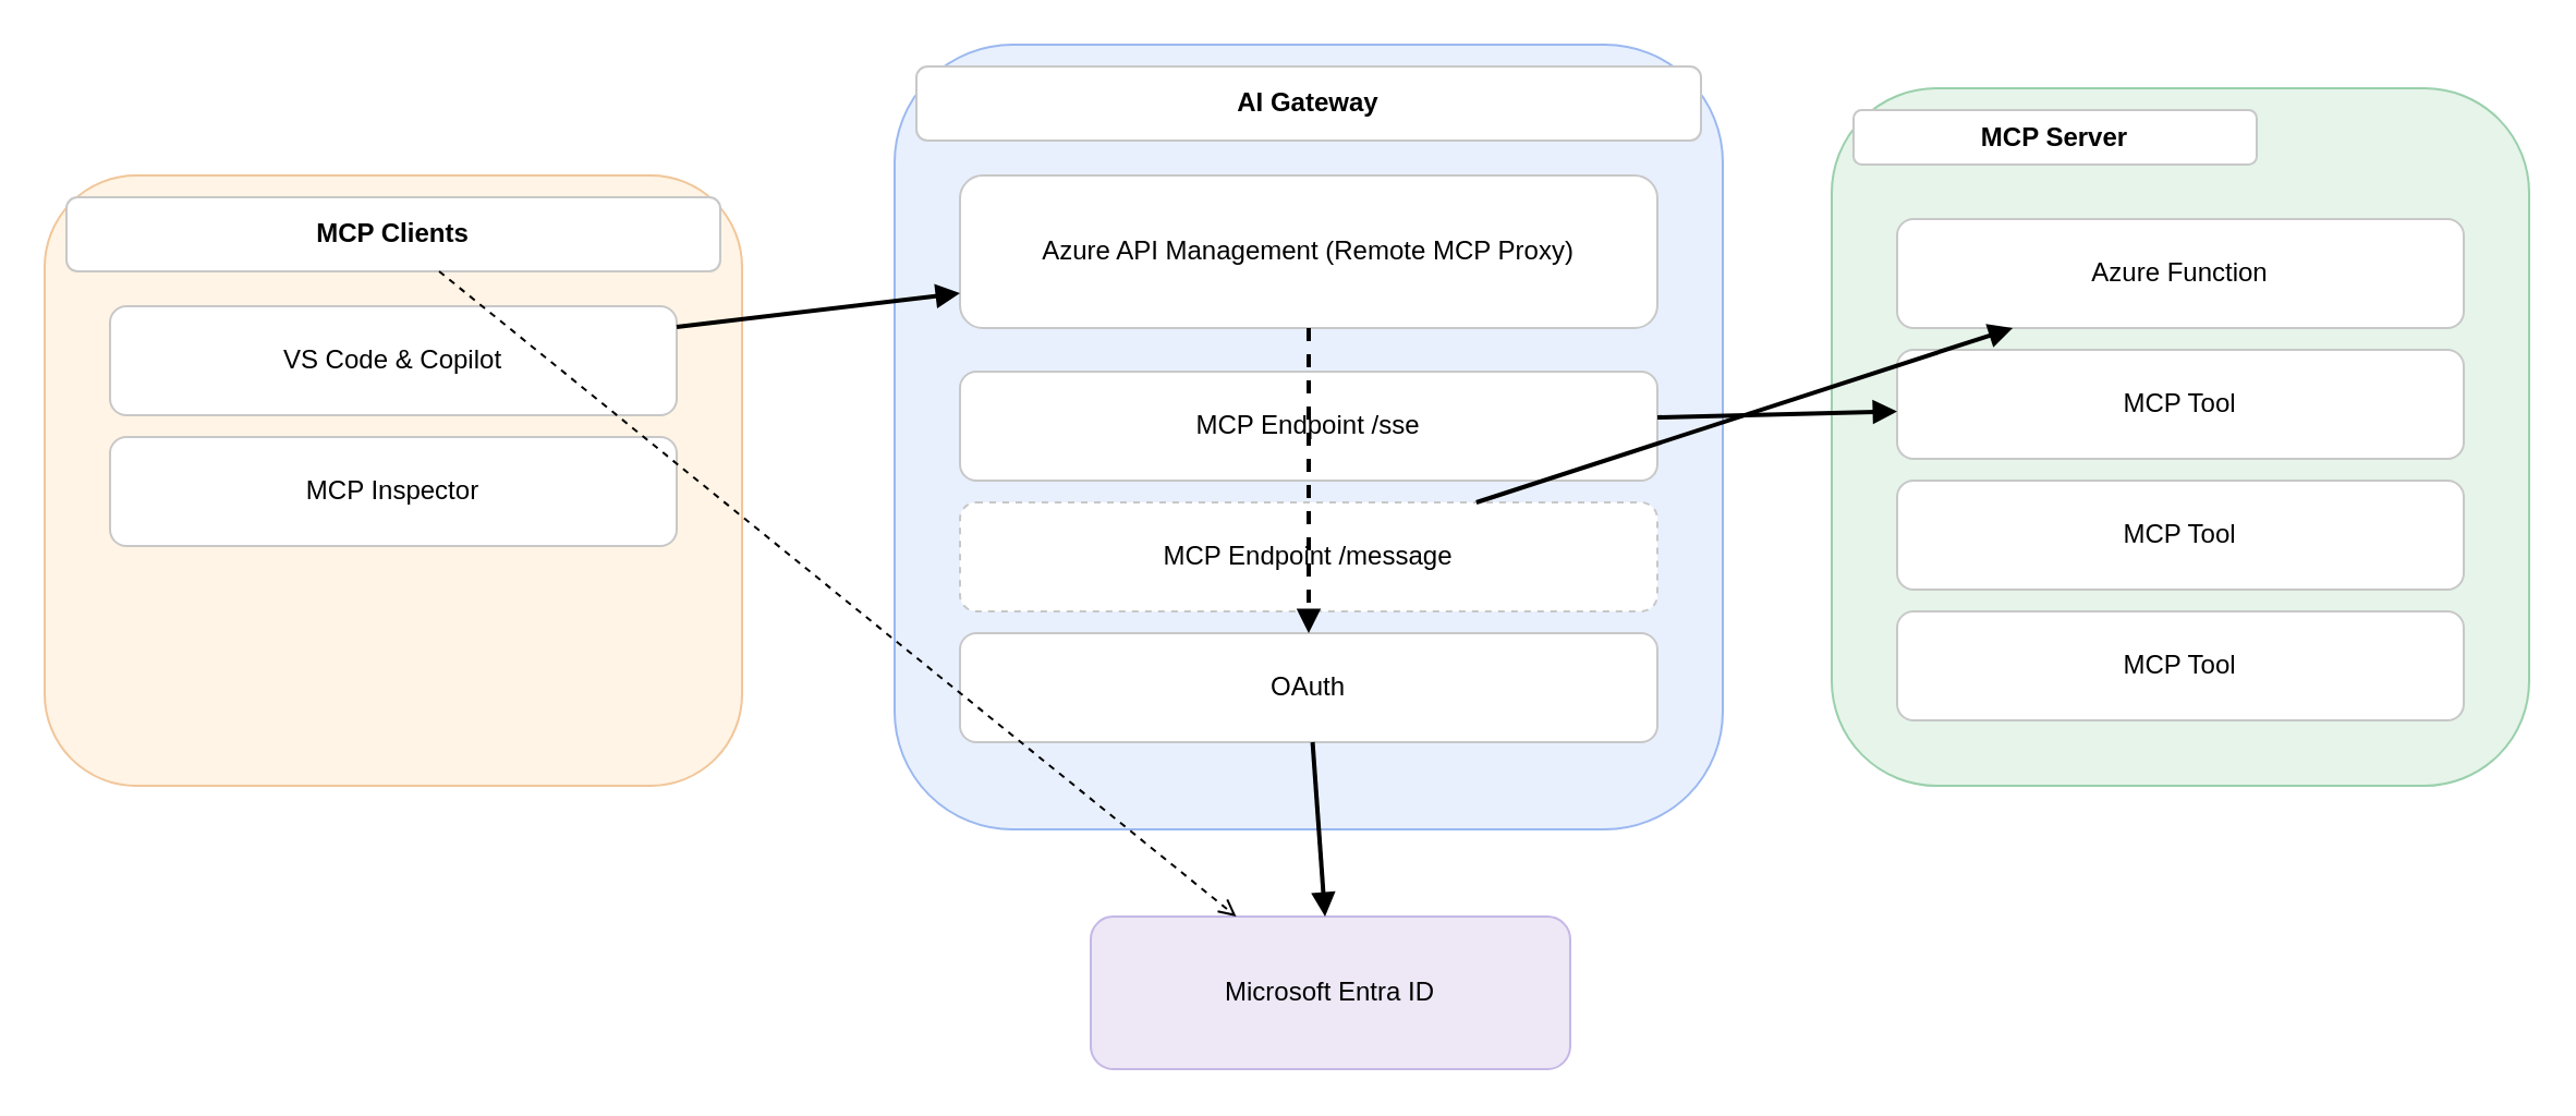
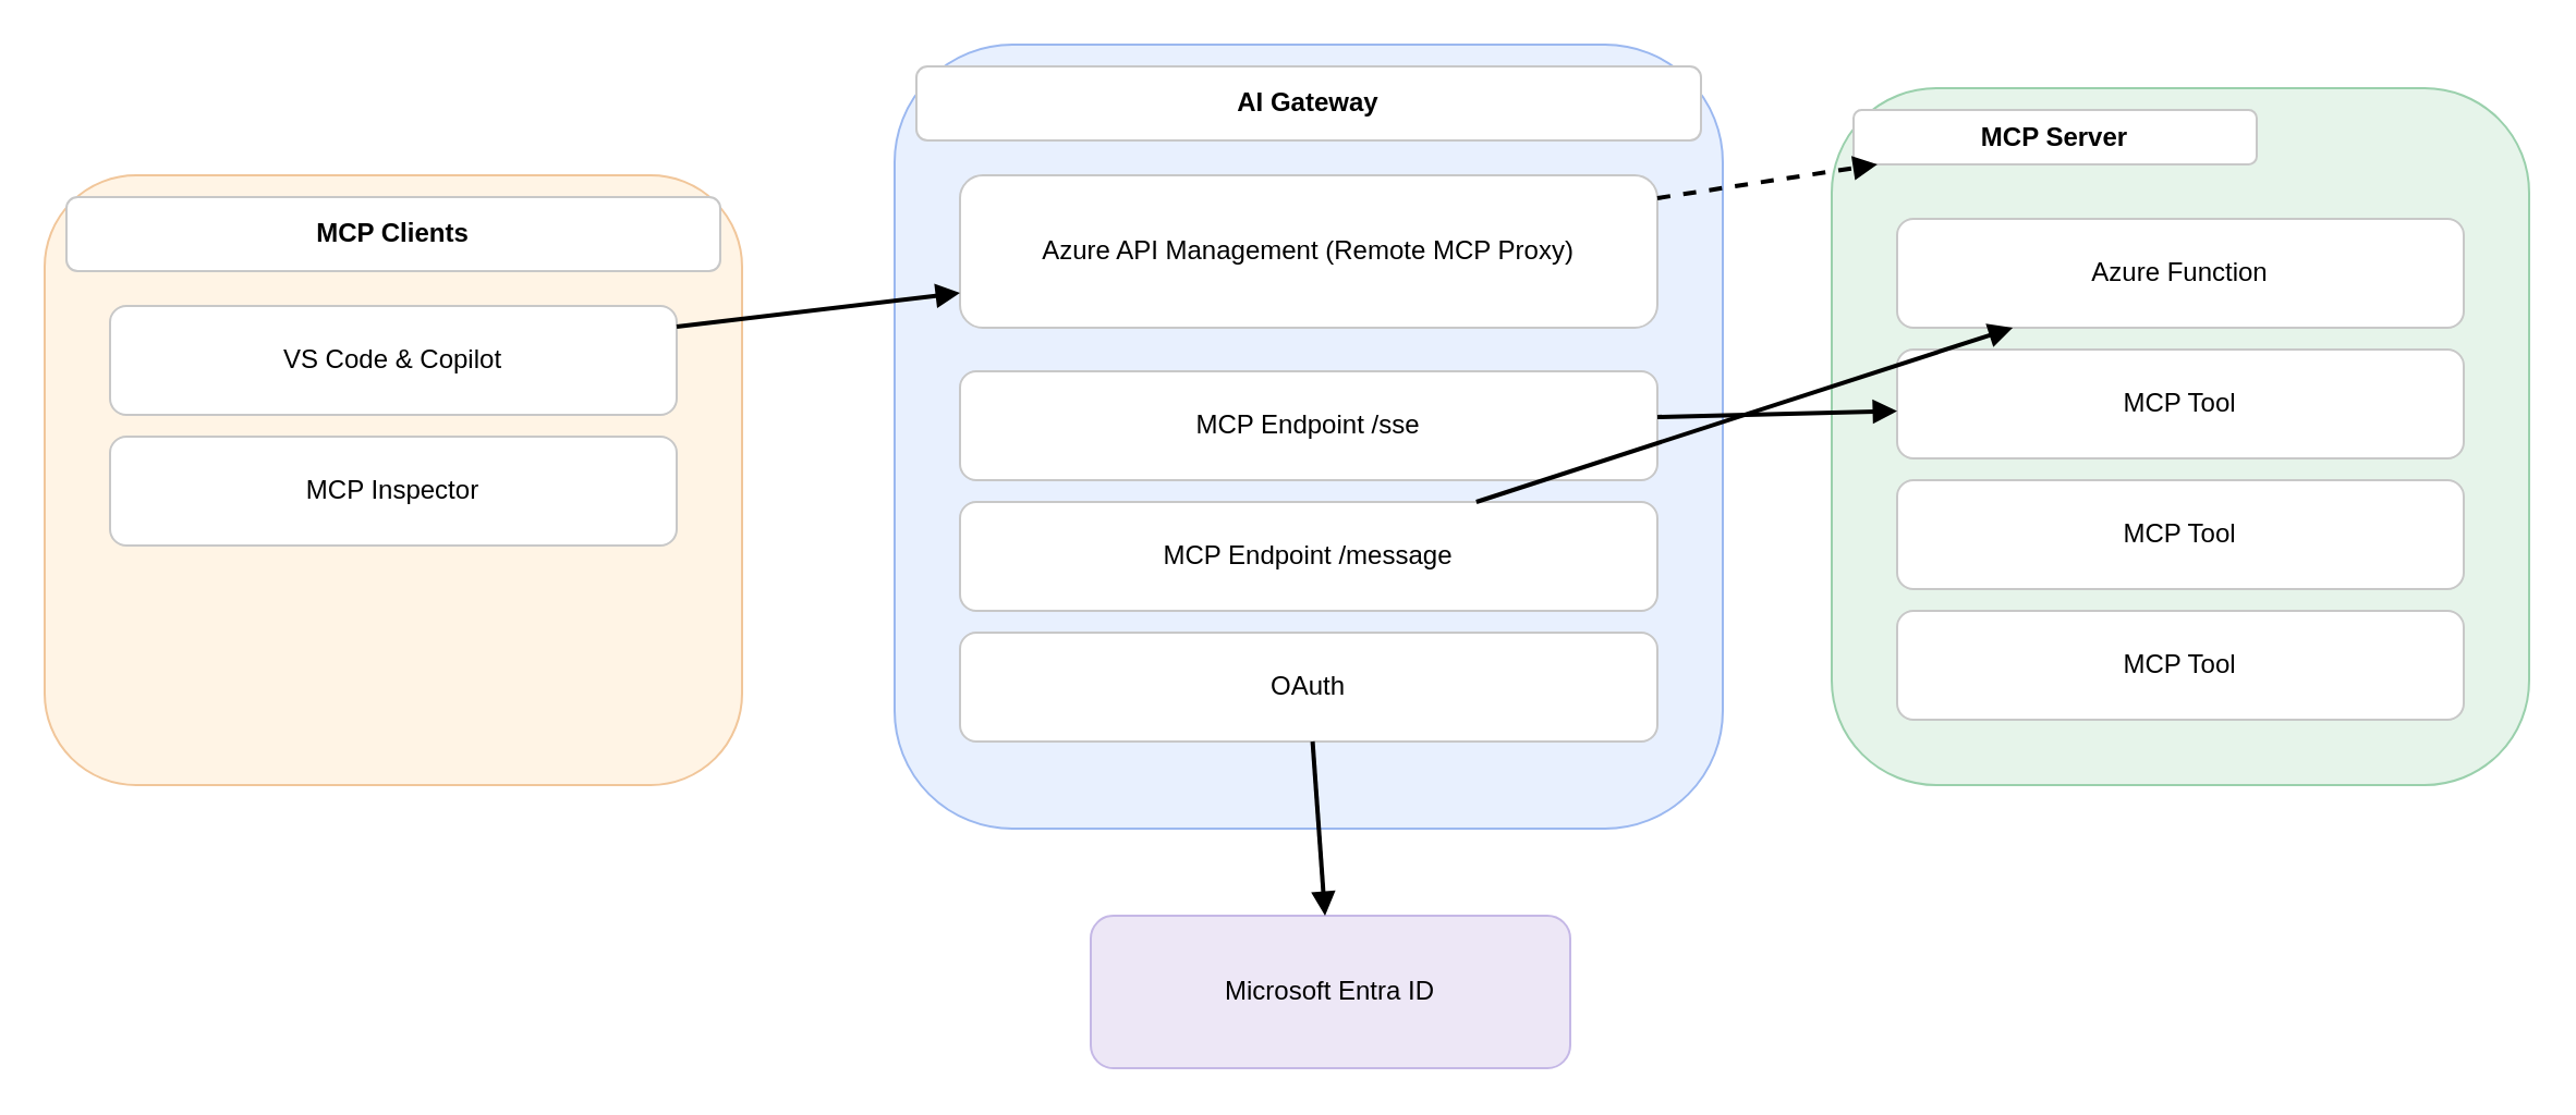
- <mxCell id="10" value="MCP Endpoint  /message" style="rounded=1;whiteSpace=wrap;html=1;fillColor=#FFFFFF;strokeColor=#C8C8C8;fontSize=12;dashed=1;" vertex="1" parent="1"><mxGeometry x="440" y="230" width="320" height="50" as="geometry" /></mxCell>
+ <mxCell id="10" value="MCP Endpoint  /message" style="rounded=1;whiteSpace=wrap;html=1;fillColor=#FFFFFF;strokeColor=#C8C8C8;fontSize=12;" vertex="1" parent="1"><mxGeometry x="440" y="230" width="320" height="50" as="geometry" /></mxCell>
- <mxCell id="24" value="" style="endArrow=open;dashed=1;rounded=1;strokeWidth=1;" edge="1" parent="1" source="3" target="18"><mxGeometry x="0" y="0" width="0" height="0" relative="1" as="geometry" /></mxCell>
- <mxCell id="22" value="" style="endArrow=block;rounded=1;dashed=1;strokeWidth=2;" edge="1" parent="1" source="8" target="11"><mxGeometry x="0" y="0" width="0" height="0" relative="1" as="geometry" /></mxCell>
+ <mxCell id="22" value="" style="endArrow=block;rounded=1;dashed=1;strokeWidth=2;" edge="1" parent="1" source="8" target="13"><mxGeometry x="0" y="0" width="0" height="0" relative="1" as="geometry" /></mxCell>
